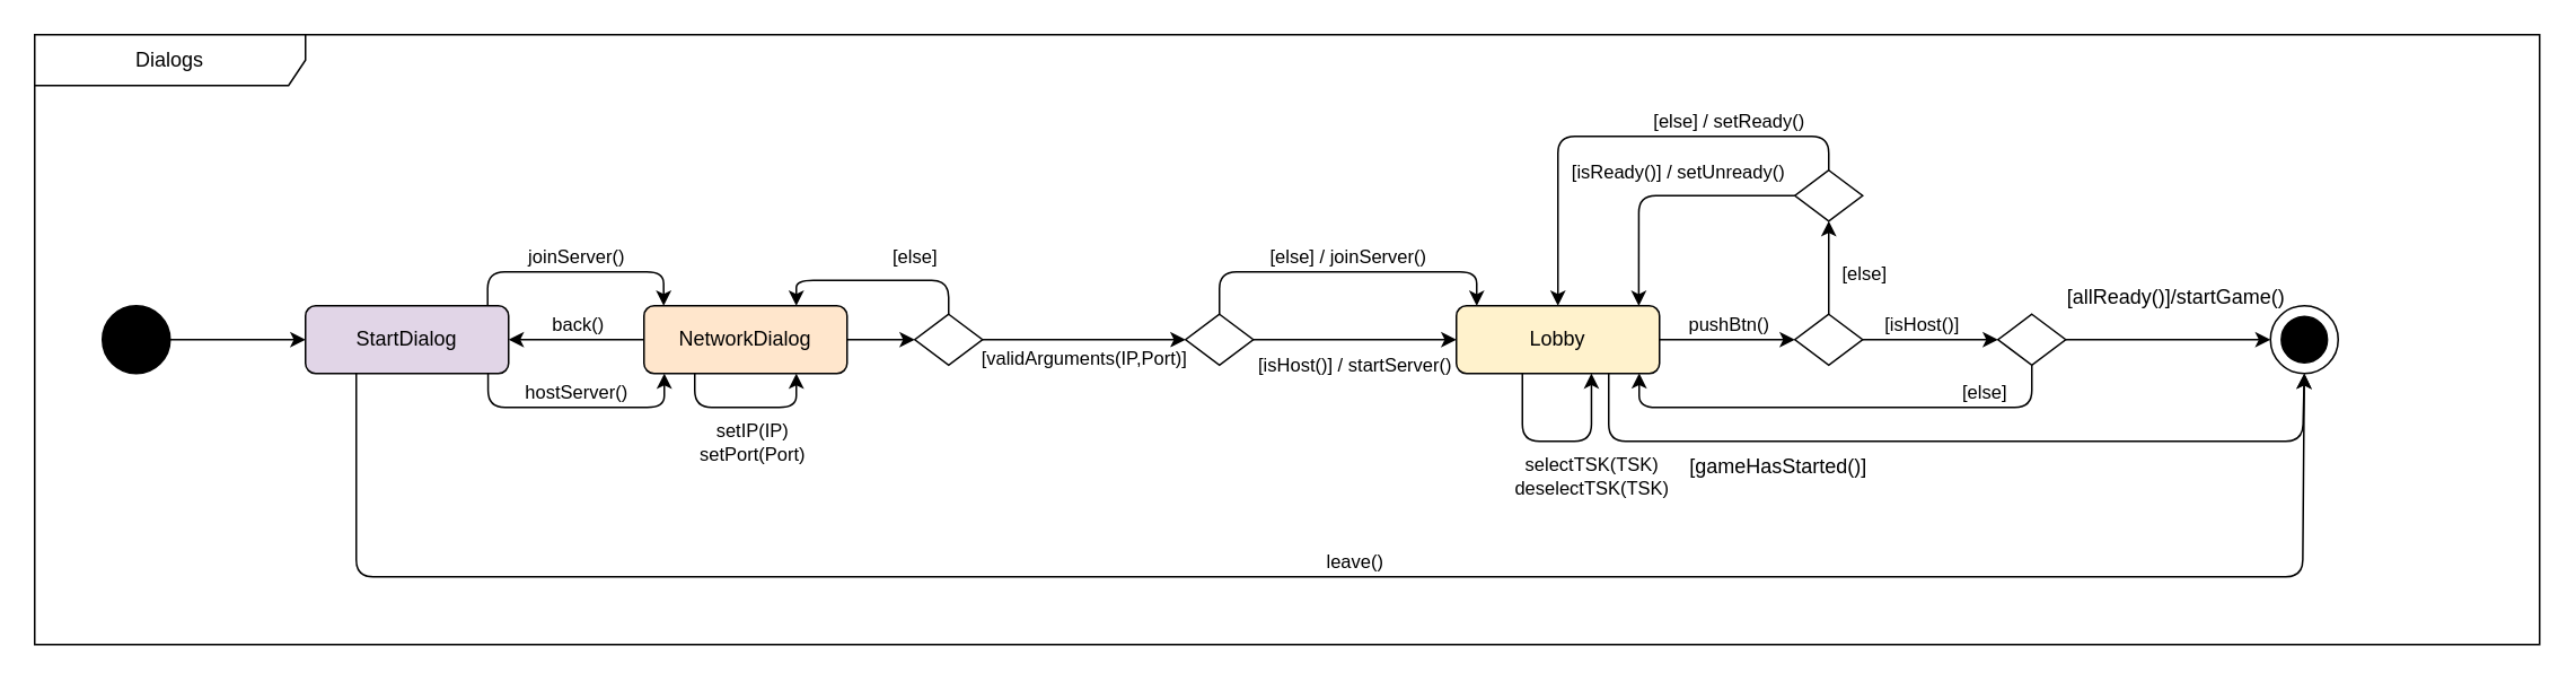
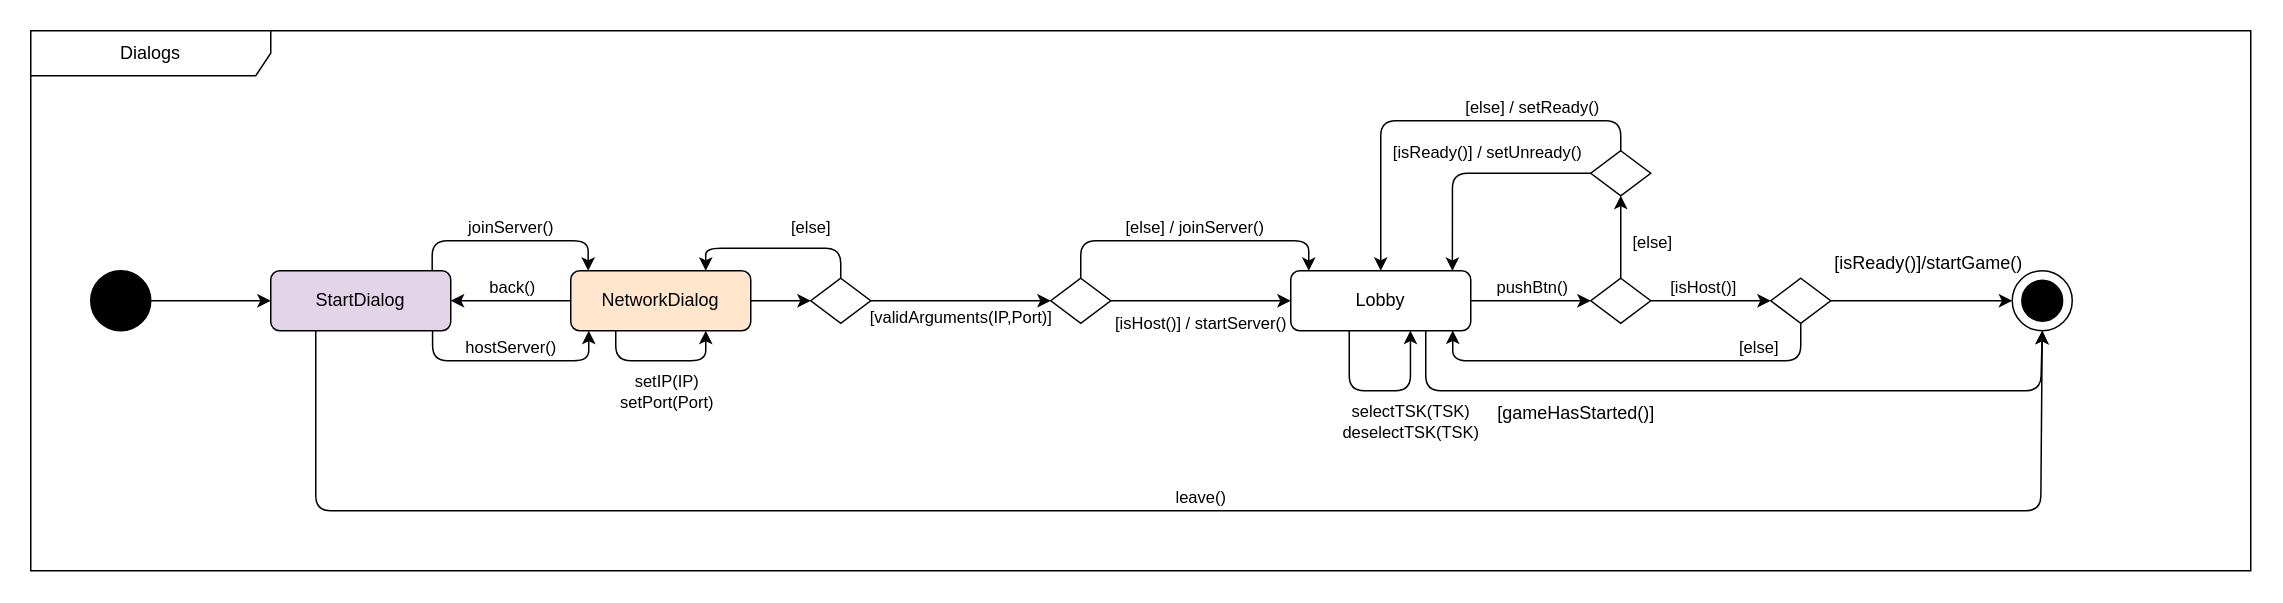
- <mxCell id="50" value="[allReady()]/startGame()" style="text;html=1;align=center;verticalAlign=middle;resizable=0;points=[];autosize=1;strokeColor=none;fillColor=none;" vertex="1" parent="2"><mxGeometry x="1190" y="140" width="150" height="30" as="geometry" /></mxCell>
+ <mxCell id="50" value="[isReady()]/startGame()" style="text;html=1;align=center;verticalAlign=middle;resizable=0;points=[];autosize=1;strokeColor=none;fillColor=none;" vertex="1" parent="2"><mxGeometry x="1190" y="140" width="150" height="30" as="geometry" /></mxCell>
- <mxCell id="31" value="Lobby" style="rounded=1;whiteSpace=wrap;html=1;fillColor=#fff2cc;" parent="2" vertex="1"><mxGeometry x="840" y="160" width="120" height="40" as="geometry" /></mxCell>
+ <mxCell id="31" value="Lobby" style="rounded=1;whiteSpace=wrap;html=1;" parent="2" vertex="1"><mxGeometry x="840" y="160" width="120" height="40" as="geometry" /></mxCell>
